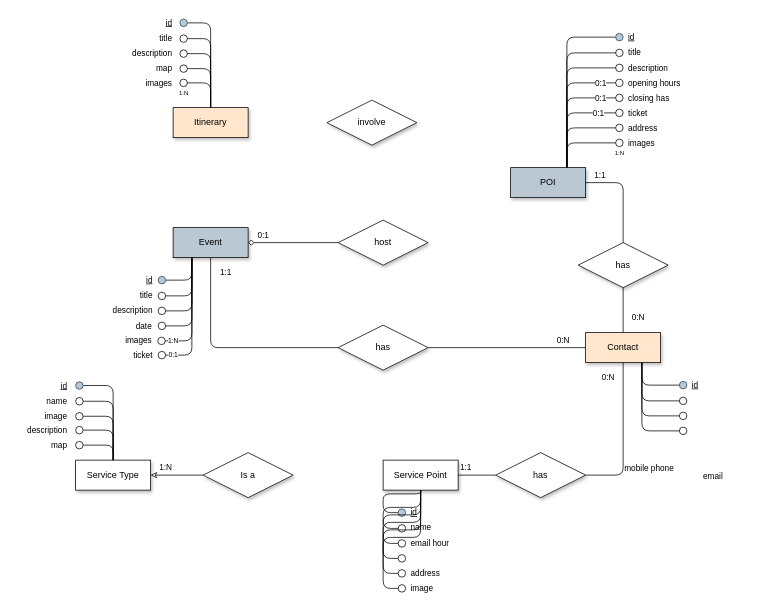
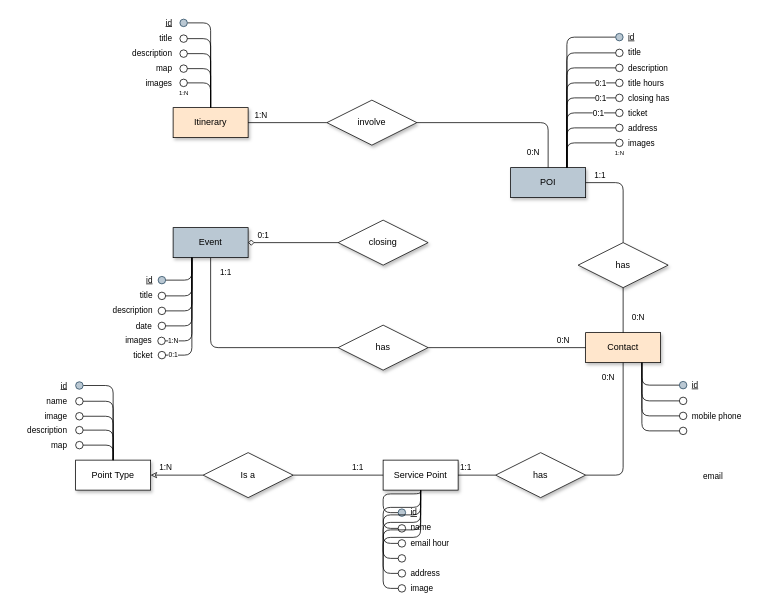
- <mxCell id="55" value="opening hours" style="text;html=1;align=left;verticalAlign=middle;resizable=0;points=[];autosize=1;fontSize=11;" parent="1" vertex="1"><mxGeometry x="835" y="100" width="90" height="20" as="geometry" /></mxCell>
+ <mxCell id="55" value="title hours" style="text;html=1;align=left;verticalAlign=middle;resizable=0;points=[];autosize=1;fontSize=11;" parent="1" vertex="1"><mxGeometry x="835" y="100" width="90" height="20" as="geometry" /></mxCell>
+ <mxCell id="9" value="1:N" style="edgeStyle=orthogonalEdgeStyle;rounded=1;orthogonalLoop=1;jettySize=auto;html=1;exitX=0;exitY=0.5;exitDx=0;exitDy=0;entryX=1;entryY=0.5;entryDx=0;entryDy=0;endArrow=none;endFill=0;elbow=vertical;" parent="1" source="11" target="8" edge="1"><mxGeometry x="0.667" y="-10" relative="1" as="geometry"><mxPoint as="offset" /></mxGeometry></mxCell>
+ <mxCell id="10" value="0:N" style="edgeStyle=orthogonalEdgeStyle;rounded=1;orthogonalLoop=1;jettySize=auto;html=1;exitX=1;exitY=0.5;exitDx=0;exitDy=0;entryX=0.5;entryY=0;entryDx=0;entryDy=0;endArrow=none;endFill=0;elbow=vertical;" parent="1" source="11" target="2" edge="1"><mxGeometry x="0.818" y="-20" relative="1" as="geometry"><mxPoint as="offset" /></mxGeometry></mxCell>
- <mxCell id="13" value="host" style="shape=rhombus;perimeter=rhombusPerimeter;whiteSpace=wrap;html=1;align=center;shadow=1;" parent="1" vertex="1"><mxGeometry x="450" y="293" width="120" height="60" as="geometry" /></mxCell>
+ <mxCell id="13" value="closing" style="shape=rhombus;perimeter=rhombusPerimeter;whiteSpace=wrap;html=1;align=center;shadow=1;" parent="1" vertex="1"><mxGeometry x="450" y="293" width="120" height="60" as="geometry" /></mxCell>
- <mxCell id="72" value="mobile phone" style="text;html=1;align=left;verticalAlign=middle;resizable=0;points=[];autosize=1;fontSize=11;" parent="1" vertex="1"><mxGeometry x="830" y="614" width="80" height="20" as="geometry" /></mxCell>
+ <mxCell id="72" value="mobile phone" style="text;html=1;align=left;verticalAlign=middle;resizable=0;points=[];autosize=1;fontSize=11;" parent="1" vertex="1"><mxGeometry x="920" y="544" width="80" height="20" as="geometry" /></mxCell>
- <mxCell id="6" value="Service Type" style="whiteSpace=wrap;html=1;align=center;shadow=1;" parent="1" vertex="1"><mxGeometry x="100" y="613" width="100" height="40" as="geometry" /></mxCell>
+ <mxCell id="6" value="Point Type" style="whiteSpace=wrap;html=1;align=center;shadow=1;" parent="1" vertex="1"><mxGeometry x="100" y="613" width="100" height="40" as="geometry" /></mxCell>
+ <mxCell id="22" value="1:1" style="edgeStyle=orthogonalEdgeStyle;rounded=1;orthogonalLoop=1;jettySize=auto;html=1;exitX=1;exitY=0.5;exitDx=0;exitDy=0;entryX=0;entryY=0.5;entryDx=0;entryDy=0;endArrow=none;endFill=0;elbow=vertical;" parent="1" source="24" target="5" edge="1"><mxGeometry x="0.429" y="10" relative="1" as="geometry"><mxPoint as="offset" /></mxGeometry></mxCell>
